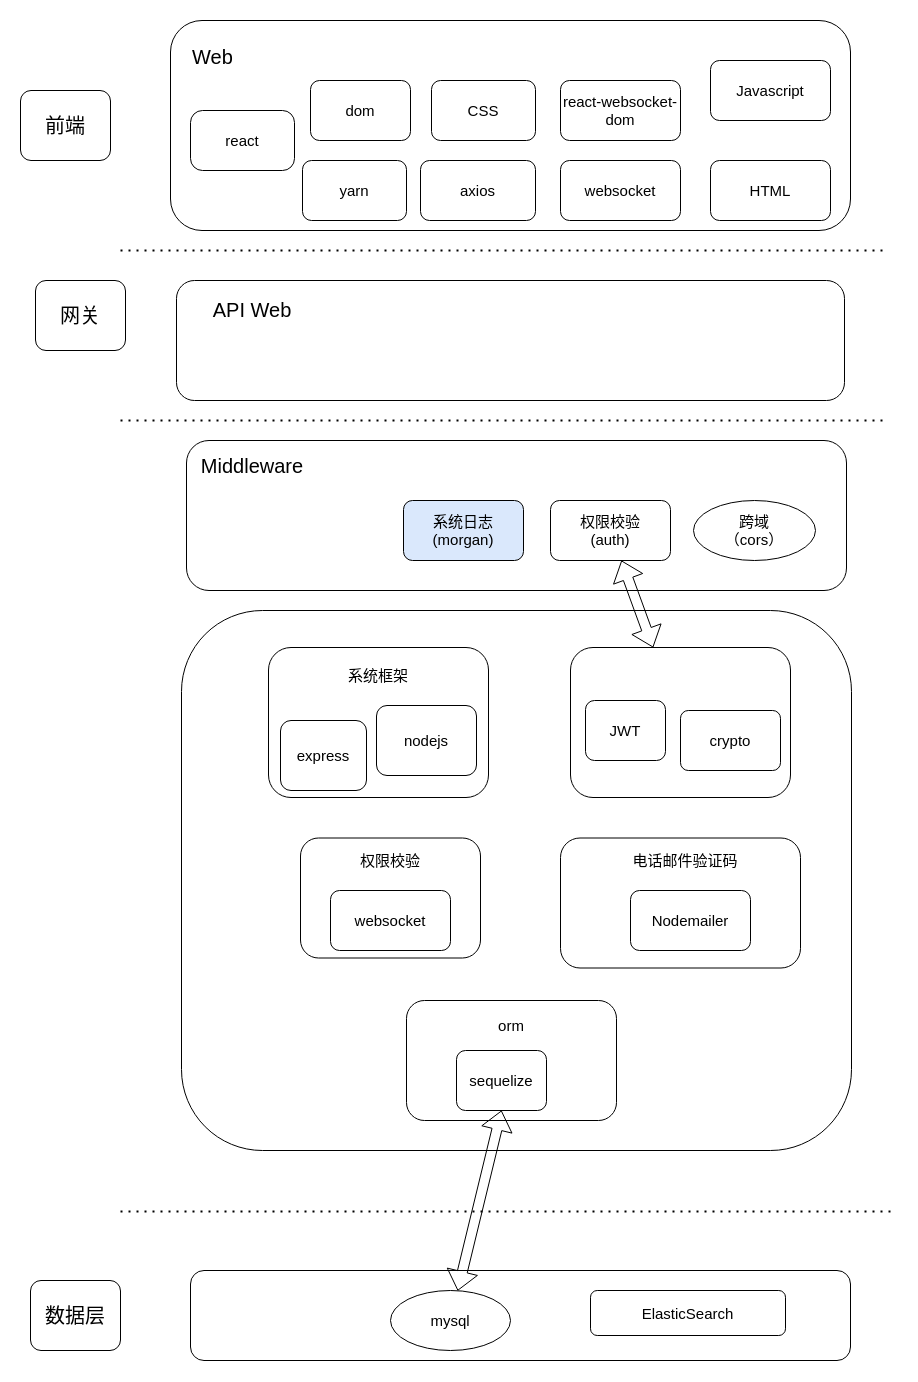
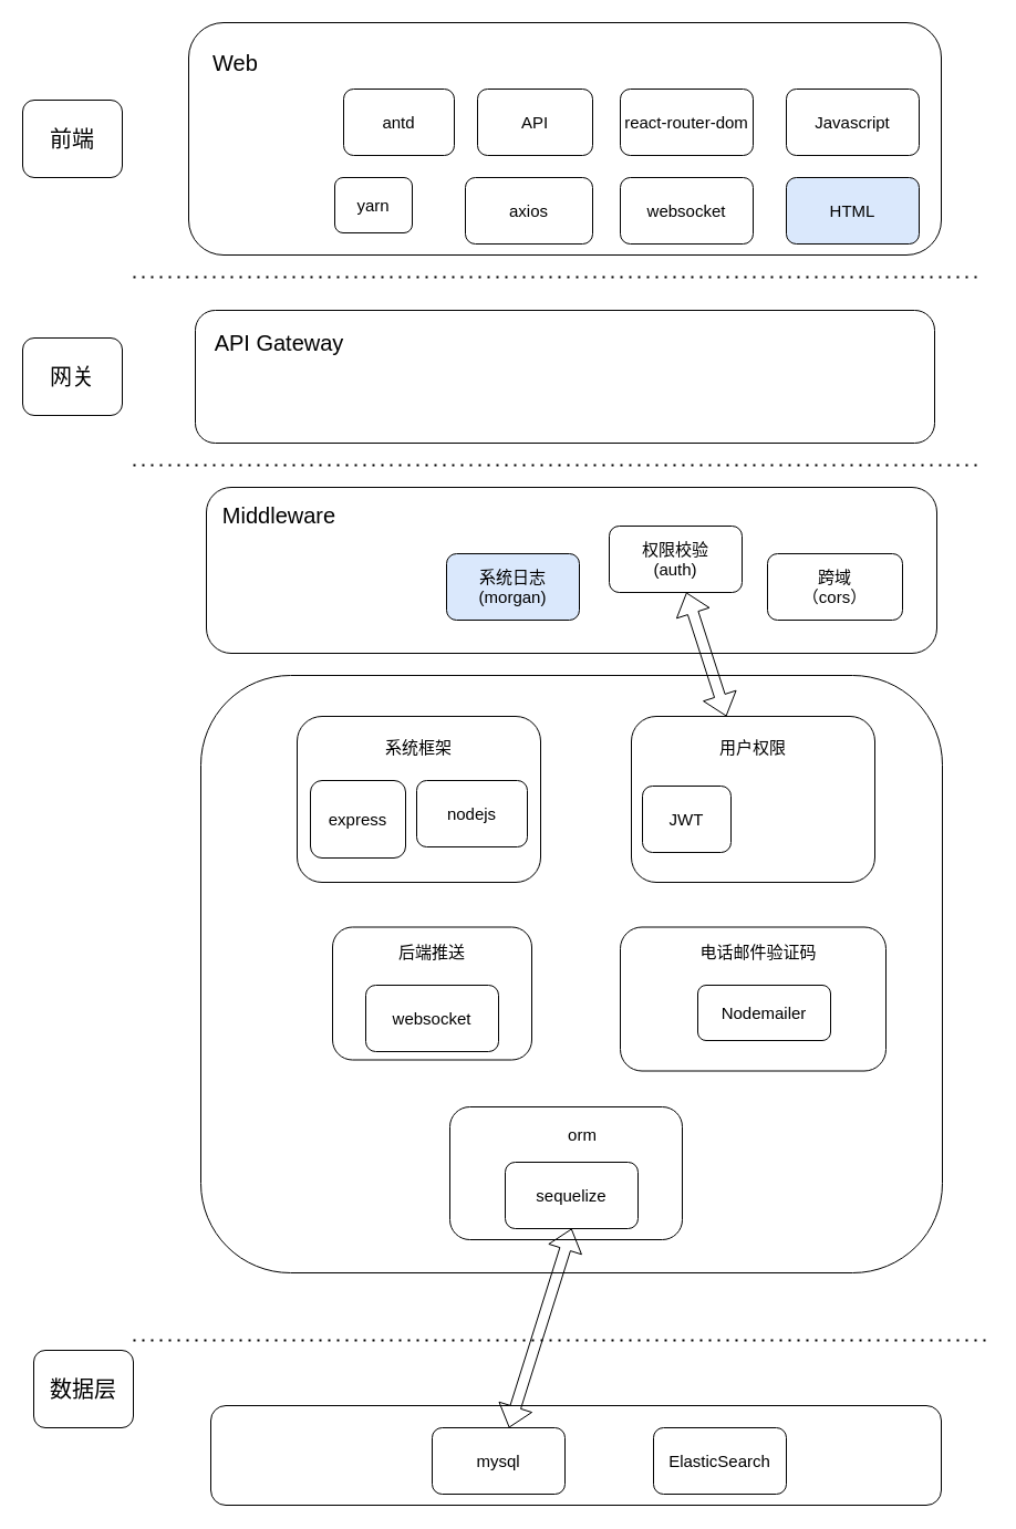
- <mxCell id="46" value="Javascript" style="rounded=1;whiteSpace=wrap;html=1;fontSize=15;" parent="1" vertex="1"><mxGeometry x="710" y="60" width="120" height="60" as="geometry" /></mxCell>
+ <mxCell id="46" value="Javascript" style="rounded=1;whiteSpace=wrap;html=1;fontSize=15;" parent="1" vertex="1"><mxGeometry x="710" y="80" width="120" height="60" as="geometry" /></mxCell>
- <mxCell id="8" value="dom" style="rounded=1;whiteSpace=wrap;html=1;fontSize=15;" parent="1" vertex="1"><mxGeometry x="310" y="80" width="100" height="60" as="geometry" /></mxCell>
+ <mxCell id="8" value="antd" style="rounded=1;whiteSpace=wrap;html=1;fontSize=15;" parent="1" vertex="1"><mxGeometry x="310" y="80" width="100" height="60" as="geometry" /></mxCell>
- <mxCell id="48" value="CSS" style="rounded=1;whiteSpace=wrap;html=1;fontSize=15;" parent="1" vertex="1"><mxGeometry x="431" y="80" width="104" height="60" as="geometry" /></mxCell>
+ <mxCell id="48" value="API" style="rounded=1;whiteSpace=wrap;html=1;fontSize=15;" parent="1" vertex="1"><mxGeometry x="431" y="80" width="104" height="60" as="geometry" /></mxCell>
- <mxCell id="43" value="react-websocket-dom" style="rounded=1;whiteSpace=wrap;html=1;fontSize=15;" parent="1" vertex="1"><mxGeometry x="560" y="80" width="120" height="60" as="geometry" /></mxCell>
+ <mxCell id="43" value="react-router-dom" style="rounded=1;whiteSpace=wrap;html=1;fontSize=15;" parent="1" vertex="1"><mxGeometry x="560" y="80" width="120" height="60" as="geometry" /></mxCell>
- <mxCell id="6" value="&lt;font style=&quot;font-size: 15px;&quot;&gt;react&lt;/font&gt;" style="rounded=1;whiteSpace=wrap;html=1;fontSize=15;arcSize=20;" parent="1" vertex="1"><mxGeometry x="190" y="110" width="104" height="60" as="geometry" /></mxCell>
- <mxCell id="44" value="yarn" style="rounded=1;whiteSpace=wrap;html=1;fontSize=15;" parent="1" vertex="1"><mxGeometry x="302" y="160" width="104" height="60" as="geometry" /></mxCell>
+ <mxCell id="44" value="yarn" style="rounded=1;whiteSpace=wrap;html=1;fontSize=15;" parent="1" vertex="1"><mxGeometry x="302" y="160" width="70" height="50" as="geometry" /></mxCell>
- <mxCell id="47" value="HTML" style="rounded=1;whiteSpace=wrap;html=1;fontSize=15;" parent="1" vertex="1"><mxGeometry x="710" y="160" width="120" height="60" as="geometry" /></mxCell>
+ <mxCell id="47" value="HTML" style="rounded=1;whiteSpace=wrap;html=1;fontSize=15;fillColor=#dae8fc;" parent="1" vertex="1"><mxGeometry x="710" y="160" width="120" height="60" as="geometry" /></mxCell>
- <mxCell id="10" value="API Web" style="text;html=1;strokeColor=none;fillColor=none;align=center;verticalAlign=middle;whiteSpace=wrap;rounded=0;fontSize=20;" parent="1" vertex="1"><mxGeometry x="164" y="294" width="176" height="30" as="geometry" /></mxCell>
+ <mxCell id="10" value="API Gateway" style="text;html=1;strokeColor=none;fillColor=none;align=center;verticalAlign=middle;whiteSpace=wrap;rounded=0;fontSize=20;" parent="1" vertex="1"><mxGeometry x="164" y="294" width="176" height="30" as="geometry" /></mxCell>
- <mxCell id="12" value="&lt;span style=&quot;font-size: 20px;&quot;&gt;网关&lt;/span&gt;" style="rounded=1;whiteSpace=wrap;html=1;direction=south;" parent="1" vertex="1"><mxGeometry x="35" y="280" width="90" height="70" as="geometry" /></mxCell>
+ <mxCell id="12" value="&lt;span style=&quot;font-size: 20px;&quot;&gt;网关&lt;/span&gt;" style="rounded=1;whiteSpace=wrap;html=1;direction=south;" parent="1" vertex="1"><mxGeometry x="20" y="305" width="90" height="70" as="geometry" /></mxCell>
- <mxCell id="17" value="权限校验&lt;br&gt;(auth)" style="rounded=1;whiteSpace=wrap;html=1;fontSize=15;" parent="1" vertex="1"><mxGeometry x="550" y="500" width="120" height="60" as="geometry" /></mxCell>
+ <mxCell id="17" value="权限校验&lt;br&gt;(auth)" style="rounded=1;whiteSpace=wrap;html=1;fontSize=15;" parent="1" vertex="1"><mxGeometry x="550" y="475" width="120" height="60" as="geometry" /></mxCell>
- <mxCell id="18" value="跨域&lt;br&gt;（cors）" style="ellipse;whiteSpace=wrap;html=1;fontSize=15;" parent="1" vertex="1"><mxGeometry x="693" y="500" width="122" height="60" as="geometry" /></mxCell>
+ <mxCell id="18" value="跨域&lt;br&gt;（cors）" style="rounded=1;whiteSpace=wrap;html=1;fontSize=15;" parent="1" vertex="1"><mxGeometry x="693" y="500" width="122" height="60" as="geometry" /></mxCell>
+ <mxCell id="22" value="用户权限" style="text;html=1;strokeColor=none;fillColor=none;align=center;verticalAlign=middle;whiteSpace=wrap;rounded=0;fontSize=15;" parent="1" vertex="1"><mxGeometry x="620" y="660" width="120" height="30" as="geometry" /></mxCell>
- <mxCell id="20" value="JWT" style="rounded=1;whiteSpace=wrap;html=1;fontSize=15;" parent="1" vertex="1"><mxGeometry x="585" y="700" width="80" height="60" as="geometry" /></mxCell>
+ <mxCell id="20" value="JWT" style="rounded=1;whiteSpace=wrap;html=1;fontSize=15;" parent="1" vertex="1"><mxGeometry x="580" y="710" width="80" height="60" as="geometry" /></mxCell>
- <mxCell id="27" value="nodejs" style="rounded=1;whiteSpace=wrap;html=1;fontSize=15;" parent="1" vertex="1"><mxGeometry x="376" y="705" width="100" height="70" as="geometry" /></mxCell>
+ <mxCell id="27" value="nodejs" style="rounded=1;whiteSpace=wrap;html=1;fontSize=15;" parent="1" vertex="1"><mxGeometry x="376" y="705" width="100" height="60" as="geometry" /></mxCell>
- <mxCell id="21" value="crypto" style="rounded=1;whiteSpace=wrap;html=1;fontSize=15;arcSize=13;" parent="1" vertex="1"><mxGeometry x="680" y="710" width="100" height="60" as="geometry" /></mxCell>
- <mxCell id="26" value="express" style="rounded=1;whiteSpace=wrap;html=1;fontSize=15;" parent="1" vertex="1"><mxGeometry x="280" y="720" width="86" height="70" as="geometry" /></mxCell>
+ <mxCell id="26" value="express" style="rounded=1;whiteSpace=wrap;html=1;fontSize=15;" parent="1" vertex="1"><mxGeometry x="280" y="705" width="86" height="70" as="geometry" /></mxCell>
- <mxCell id="29" value="权限校验" style="text;html=1;strokeColor=none;fillColor=none;align=center;verticalAlign=middle;whiteSpace=wrap;rounded=0;fontSize=15;" parent="1" vertex="1"><mxGeometry x="325" y="837.5" width="130" height="45" as="geometry" /></mxCell>
+ <mxCell id="29" value="后端推送" style="text;html=1;strokeColor=none;fillColor=none;align=center;verticalAlign=middle;whiteSpace=wrap;rounded=0;fontSize=15;" parent="1" vertex="1"><mxGeometry x="325" y="837.5" width="130" height="45" as="geometry" /></mxCell>
- <mxCell id="33" value="Nodemailer" style="rounded=1;whiteSpace=wrap;html=1;fontSize=15;" parent="1" vertex="1"><mxGeometry x="630" y="890" width="120" height="60" as="geometry" /></mxCell>
+ <mxCell id="33" value="Nodemailer" style="rounded=1;whiteSpace=wrap;html=1;fontSize=15;" parent="1" vertex="1"><mxGeometry x="630" y="890" width="120" height="50" as="geometry" /></mxCell>
- <mxCell id="35" value="orm" style="text;html=1;strokeColor=none;fillColor=none;align=center;verticalAlign=middle;whiteSpace=wrap;rounded=0;fontSize=15;" parent="1" vertex="1"><mxGeometry x="481" y="1010" width="60" height="30" as="geometry" /></mxCell>
+ <mxCell id="35" value="orm" style="text;html=1;strokeColor=none;fillColor=none;align=center;verticalAlign=middle;whiteSpace=wrap;rounded=0;fontSize=15;" parent="1" vertex="1"><mxGeometry x="496" y="1010" width="60" height="30" as="geometry" /></mxCell>
- <mxCell id="36" value="sequelize" style="rounded=1;whiteSpace=wrap;html=1;fontSize=15;" parent="1" vertex="1"><mxGeometry x="456" y="1050" width="90" height="60" as="geometry" /></mxCell>
+ <mxCell id="36" value="sequelize" style="rounded=1;whiteSpace=wrap;html=1;fontSize=15;" parent="1" vertex="1"><mxGeometry x="456" y="1050" width="120" height="60" as="geometry" /></mxCell>
- <mxCell id="41" value="ElasticSearch" style="rounded=1;whiteSpace=wrap;html=1;fontSize=15;" parent="1" vertex="1"><mxGeometry x="590" y="1290" width="195" height="45" as="geometry" /></mxCell>
+ <mxCell id="41" value="ElasticSearch" style="rounded=1;whiteSpace=wrap;html=1;fontSize=15;" parent="1" vertex="1"><mxGeometry x="590" y="1290" width="120" height="60" as="geometry" /></mxCell>
- <mxCell id="38" value="&lt;span style=&quot;font-size: 20px;&quot;&gt;数据层&lt;/span&gt;" style="rounded=1;whiteSpace=wrap;html=1;direction=south;" parent="1" vertex="1"><mxGeometry x="30" y="1280" width="90" height="70" as="geometry" /></mxCell>
+ <mxCell id="38" value="&lt;span style=&quot;font-size: 20px;&quot;&gt;数据层&lt;/span&gt;" style="rounded=1;whiteSpace=wrap;html=1;direction=south;" parent="1" vertex="1"><mxGeometry x="30" y="1220" width="90" height="70" as="geometry" /></mxCell>
- <mxCell id="40" value="mysql" style="ellipse;whiteSpace=wrap;html=1;fontSize=15;" parent="1" vertex="1"><mxGeometry x="390" y="1290" width="120" height="60" as="geometry" /></mxCell>
+ <mxCell id="40" value="mysql" style="rounded=1;whiteSpace=wrap;html=1;fontSize=15;" parent="1" vertex="1"><mxGeometry x="390" y="1290" width="120" height="60" as="geometry" /></mxCell>
